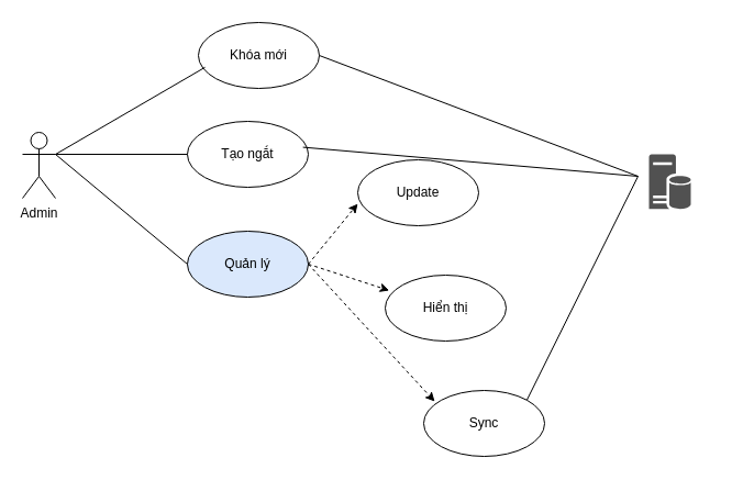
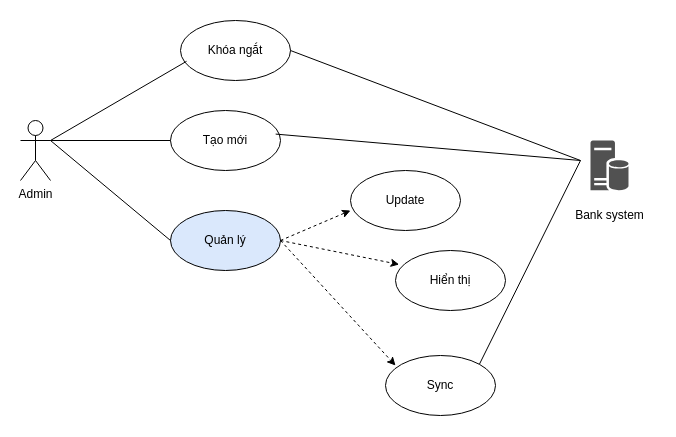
- <mxCell id="3" value="Khóa mới" style="ellipse;whiteSpace=wrap;html=1;" parent="1" vertex="1"><mxGeometry x="180" y="20" width="110" height="60" as="geometry" /></mxCell>
+ <mxCell id="3" value="Khóa ngắt" style="ellipse;whiteSpace=wrap;html=1;" parent="1" vertex="1"><mxGeometry x="180" y="20" width="110" height="60" as="geometry" /></mxCell>
- <mxCell id="4" value="Tạo ngắt" style="ellipse;whiteSpace=wrap;html=1;" parent="1" vertex="1"><mxGeometry x="170" y="110" width="110" height="60" as="geometry" /></mxCell>
+ <mxCell id="4" value="Tạo mới" style="ellipse;whiteSpace=wrap;html=1;" parent="1" vertex="1"><mxGeometry x="170" y="110" width="110" height="60" as="geometry" /></mxCell>
- <mxCell id="10" value="Update" style="ellipse;whiteSpace=wrap;html=1;" parent="1" vertex="1"><mxGeometry x="325" y="145" width="110" height="60" as="geometry" /></mxCell>
+ <mxCell id="10" value="Update" style="ellipse;whiteSpace=wrap;html=1;" parent="1" vertex="1"><mxGeometry x="350" y="170" width="110" height="60" as="geometry" /></mxCell>
+ <mxCell id="16" value="Bank system" style="text;html=1;align=center;verticalAlign=middle;resizable=0;points=[];autosize=1;strokeColor=none;fillColor=none;" parent="1" vertex="1"><mxGeometry x="564" y="200" width="90" height="30" as="geometry" /></mxCell>
- <mxCell id="9" value="Hiển thị" style="ellipse;whiteSpace=wrap;html=1;" parent="1" vertex="1"><mxGeometry x="350" y="250" width="110" height="60" as="geometry" /></mxCell>
+ <mxCell id="9" value="Hiển thị" style="ellipse;whiteSpace=wrap;html=1;" parent="1" vertex="1"><mxGeometry x="395" y="250" width="110" height="60" as="geometry" /></mxCell>
